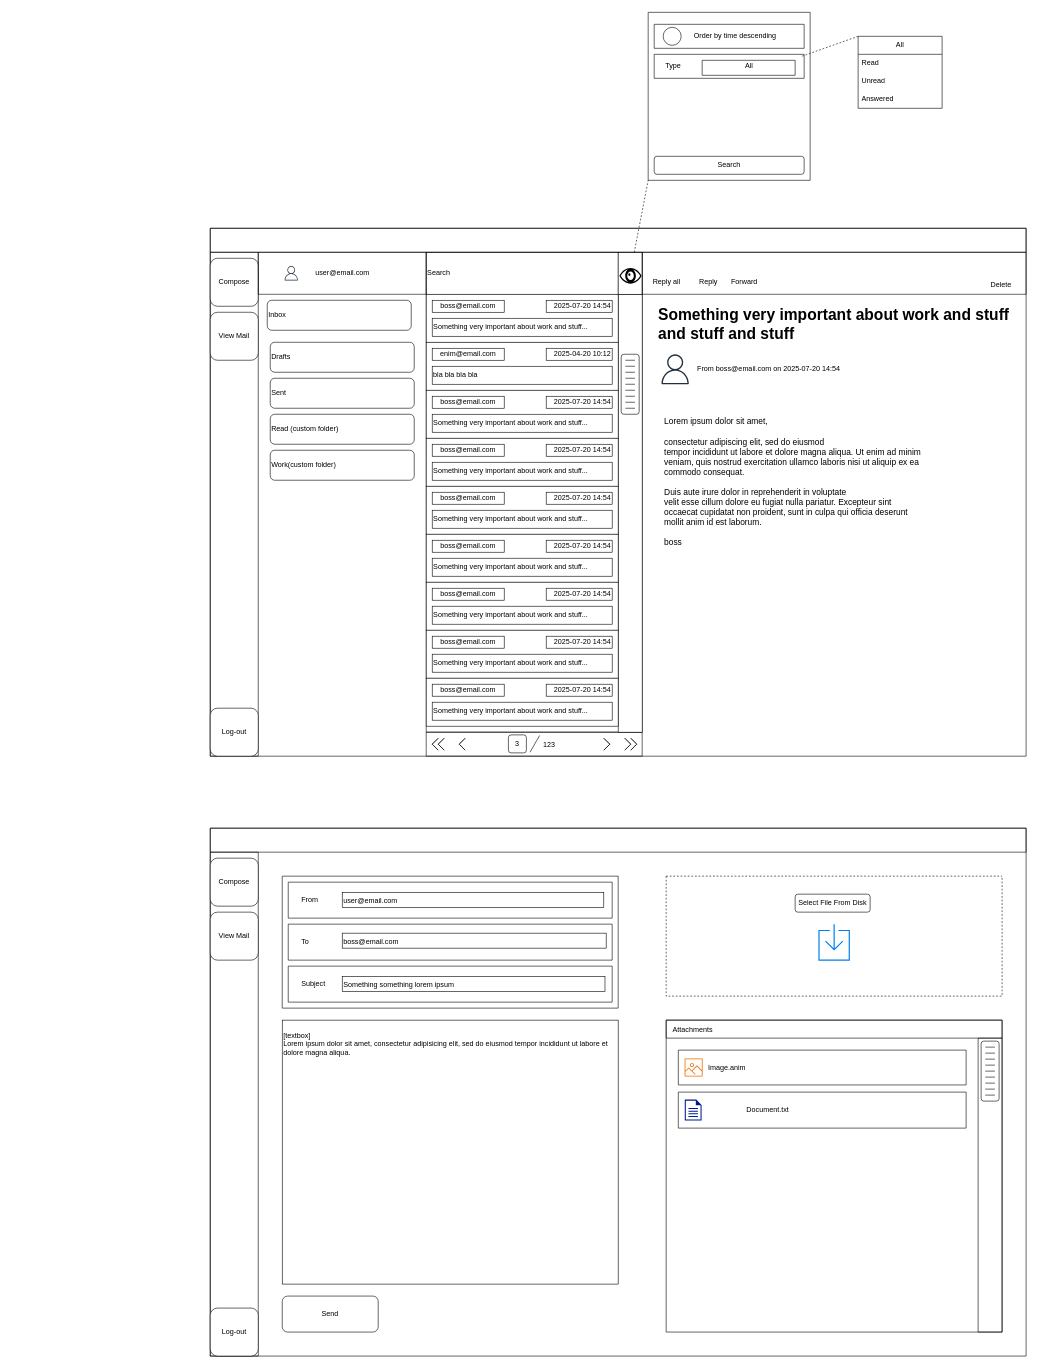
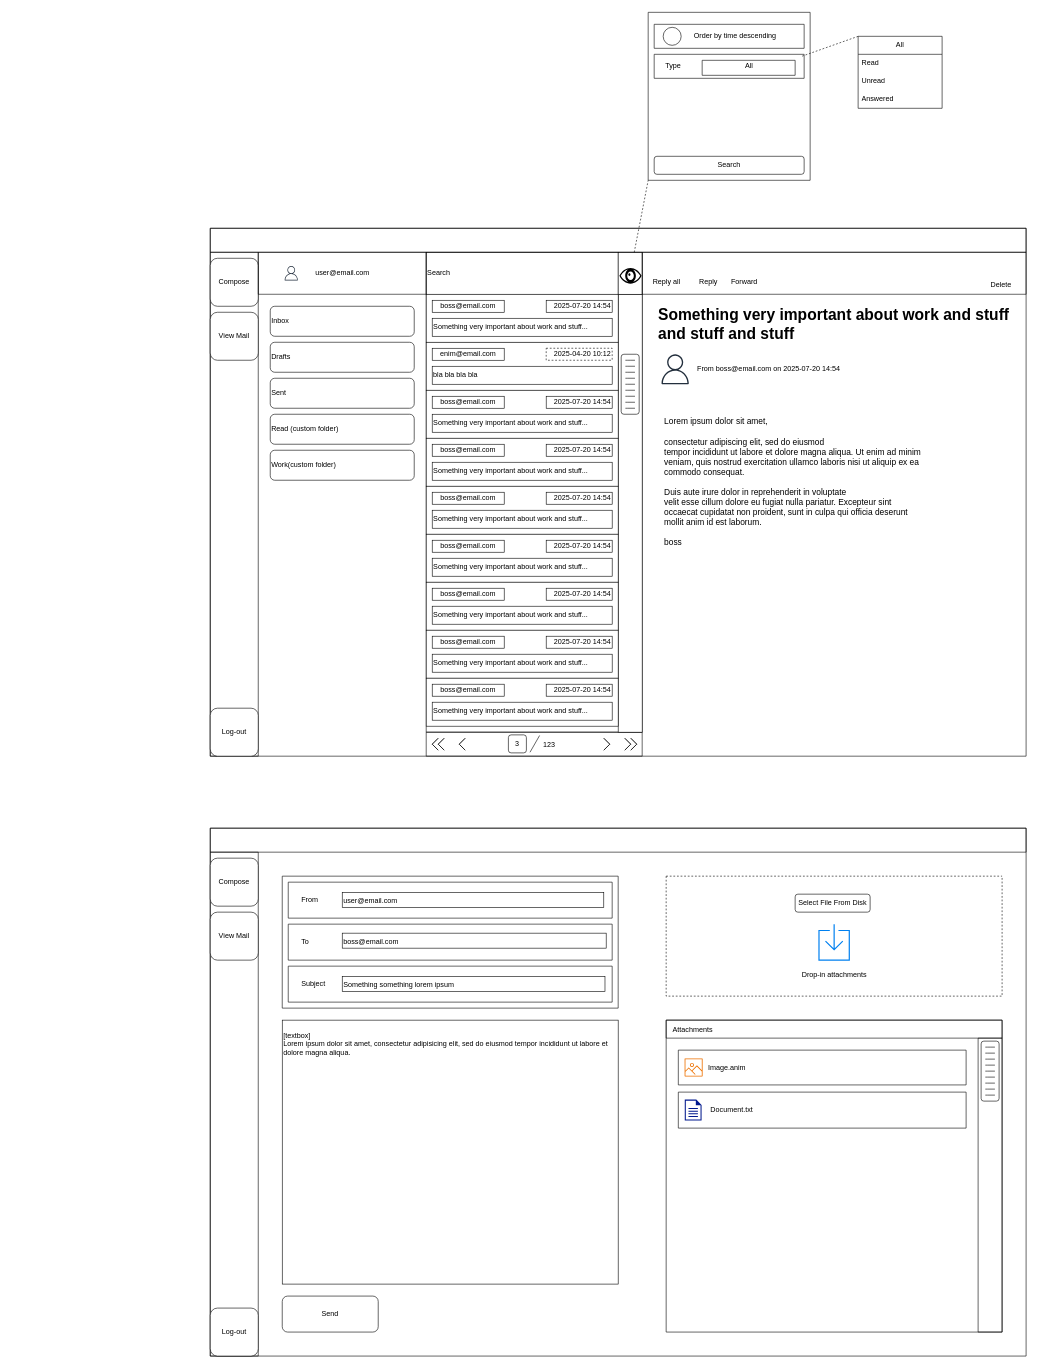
- <mxCell id="62" value="Inbox" style="rounded=1;whiteSpace=wrap;html=1;align=left;" vertex="1" parent="2"><mxGeometry x="95" y="120" width="240" height="50" as="geometry" /></mxCell>
+ <mxCell id="62" value="Inbox" style="rounded=1;whiteSpace=wrap;html=1;align=left;" vertex="1" parent="2"><mxGeometry x="100" y="130" width="240" height="50" as="geometry" /></mxCell>
- <mxCell id="32" value="&lt;div align=&quot;right&quot;&gt;2025-04-20 10:12&lt;/div&gt;" style="rounded=0;whiteSpace=wrap;html=1;align=right;" vertex="1" parent="13"><mxGeometry x="200" y="160" width="110" height="20" as="geometry" /></mxCell>
+ <mxCell id="32" value="&lt;div align=&quot;right&quot;&gt;2025-04-20 10:12&lt;/div&gt;" style="rounded=0;whiteSpace=wrap;html=1;align=right;dashed=1;" vertex="1" parent="13"><mxGeometry x="200" y="160" width="110" height="20" as="geometry" /></mxCell>
+ <mxCell id="104" value="Drop-in attachments" style="text;html=1;align=center;verticalAlign=middle;resizable=0;points=[];autosize=1;strokeColor=none;fillColor=none;" vertex="1" parent="103"><mxGeometry x="215" y="150" width="130" height="30" as="geometry" /></mxCell>
- <mxCell id="112" value="&lt;div&gt;Document.txt&lt;/div&gt;" style="text;html=1;align=center;verticalAlign=middle;resizable=0;points=[];autosize=1;strokeColor=none;fillColor=none;" vertex="1" parent="111"><mxGeometry x="103.5" y="15" width="90" height="30" as="geometry" /></mxCell>
+ <mxCell id="112" value="&lt;div&gt;Document.txt&lt;/div&gt;" style="text;html=1;align=center;verticalAlign=middle;resizable=0;points=[];autosize=1;strokeColor=none;fillColor=none;" vertex="1" parent="111"><mxGeometry x="43.5" y="15" width="90" height="30" as="geometry" /></mxCell>
